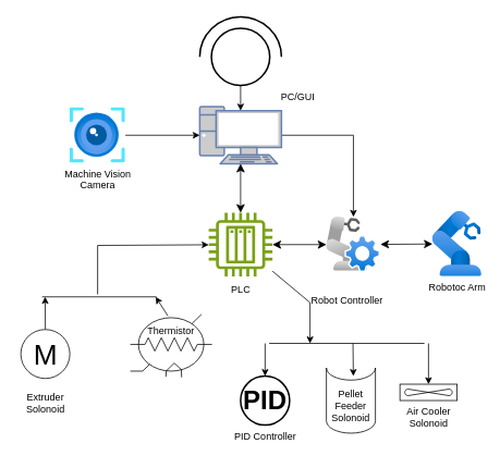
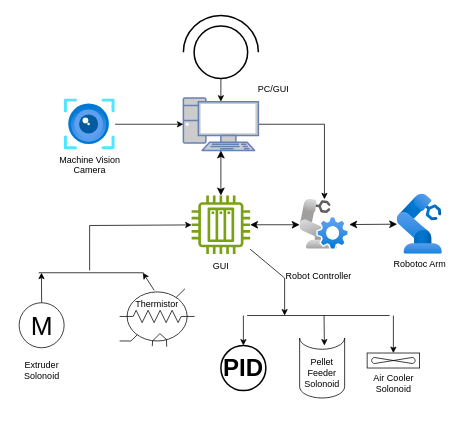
- <mxCell id="18" value="PLC" style="text;html=1;align=center;verticalAlign=middle;resizable=0;points=[];autosize=1;strokeColor=none;fillColor=none;" vertex="1" parent="1"><mxGeometry x="269" y="340" width="50" height="30" as="geometry" /></mxCell>
+ <mxCell id="18" value="GUI" style="text;html=1;align=center;verticalAlign=middle;resizable=0;points=[];autosize=1;strokeColor=none;fillColor=none;" vertex="1" parent="1"><mxGeometry x="269" y="340" width="50" height="30" as="geometry" /></mxCell>
- <mxCell id="32" value="PID Controller" style="text;html=1;align=center;verticalAlign=middle;resizable=0;points=[];autosize=1;strokeColor=none;fillColor=none;" vertex="1" parent="1"><mxGeometry x="274" y="520.01" width="100" height="30" as="geometry" /></mxCell>
